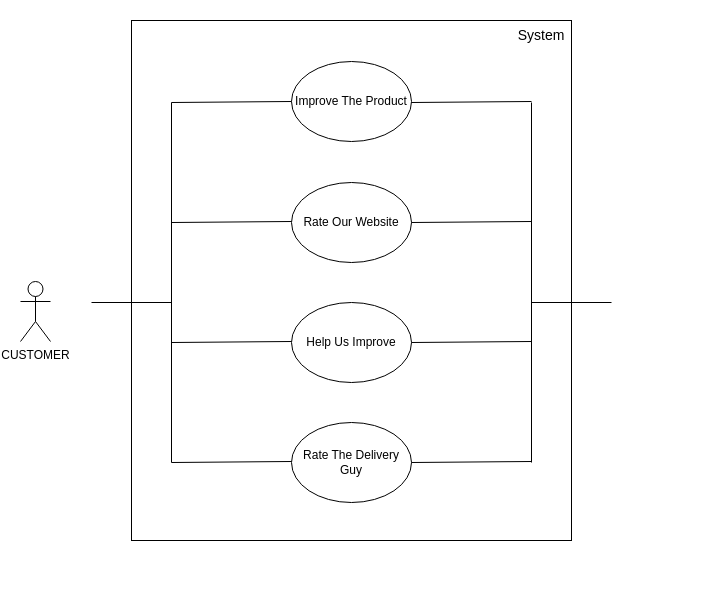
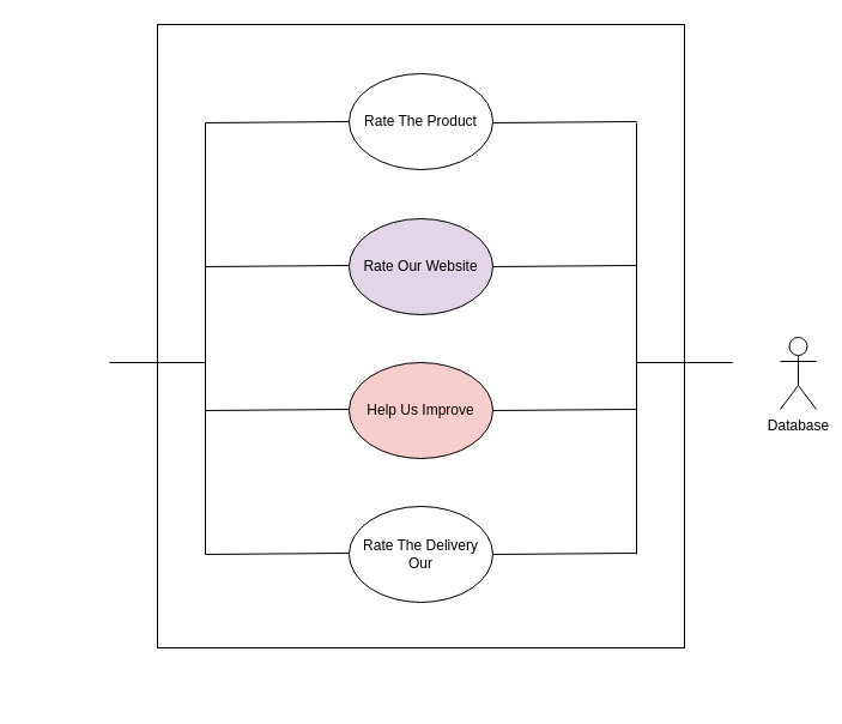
- <mxCell id="10" value="&lt;font style=&quot;font-size: 14px;&quot;&gt;System&lt;/font&gt;" style="text;html=1;strokeColor=none;fillColor=none;align=center;verticalAlign=middle;whiteSpace=wrap;rounded=0;" parent="1" vertex="1"><mxGeometry x="511" y="20" width="60" height="30" as="geometry" /></mxCell>
- <mxCell id="4" value="Improve The Product" style="ellipse;whiteSpace=wrap;html=1;" parent="1" vertex="1"><mxGeometry x="291" y="61" width="120" height="80" as="geometry" /></mxCell>
+ <mxCell id="4" value="Rate The Product" style="ellipse;whiteSpace=wrap;html=1;" parent="1" vertex="1"><mxGeometry x="291" y="61" width="120" height="80" as="geometry" /></mxCell>
- <mxCell id="5" value="Rate Our Website" style="ellipse;whiteSpace=wrap;html=1;" parent="1" vertex="1"><mxGeometry x="291" y="182" width="120" height="80" as="geometry" /></mxCell>
+ <mxCell id="5" value="Rate Our Website" style="ellipse;whiteSpace=wrap;html=1;fillColor=#e1d5e7;" parent="1" vertex="1"><mxGeometry x="291" y="182" width="120" height="80" as="geometry" /></mxCell>
- <mxCell id="3" value="CUSTOMER" style="shape=umlActor;verticalLabelPosition=bottom;verticalAlign=top;html=1;outlineConnect=0;" parent="1" vertex="1"><mxGeometry x="20" y="281" width="30" height="60" as="geometry" /></mxCell>
+ <mxCell id="9" value="Database" style="shape=umlActor;verticalLabelPosition=bottom;verticalAlign=top;html=1;outlineConnect=0;" parent="1" vertex="1"><mxGeometry x="651" y="281" width="30" height="60" as="geometry" /></mxCell>
- <mxCell id="6" value="Help Us Improve" style="ellipse;whiteSpace=wrap;html=1;" parent="1" vertex="1"><mxGeometry x="291" y="302" width="120" height="80" as="geometry" /></mxCell>
+ <mxCell id="6" value="Help Us Improve" style="ellipse;whiteSpace=wrap;html=1;fillColor=#f8cecc;" parent="1" vertex="1"><mxGeometry x="291" y="302" width="120" height="80" as="geometry" /></mxCell>
- <mxCell id="7" value="Rate The Delivery Guy" style="ellipse;whiteSpace=wrap;html=1;" parent="1" vertex="1"><mxGeometry x="291" y="422" width="120" height="80" as="geometry" /></mxCell>
+ <mxCell id="7" value="Rate The Delivery Our" style="ellipse;whiteSpace=wrap;html=1;" parent="1" vertex="1"><mxGeometry x="291" y="422" width="120" height="80" as="geometry" /></mxCell>
